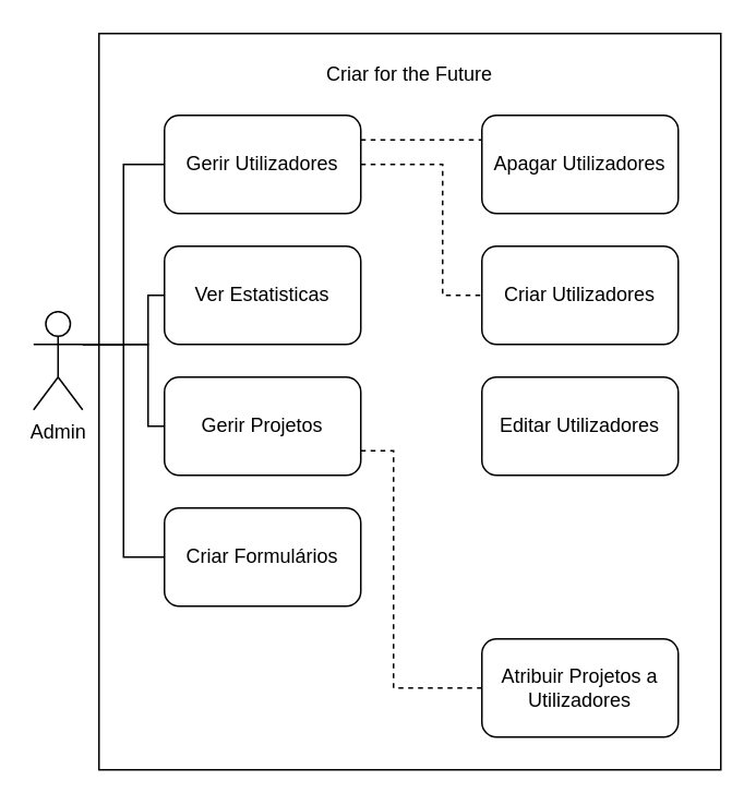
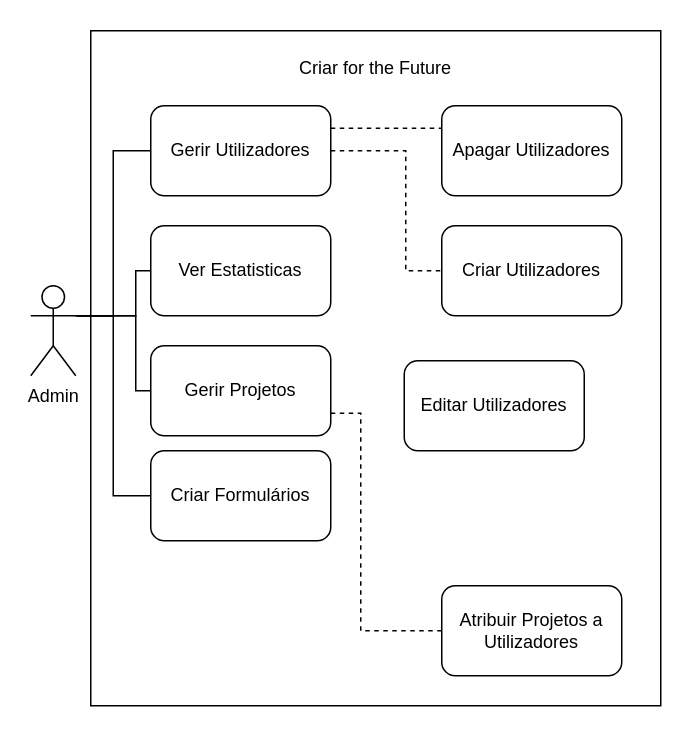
- <mxCell id="12" value="Editar Utilizadores" style="rounded=1;whiteSpace=wrap;html=1;" parent="1" vertex="1"><mxGeometry x="294" y="230" width="120" height="60" as="geometry" /></mxCell>
+ <mxCell id="12" value="Editar Utilizadores" style="rounded=1;whiteSpace=wrap;html=1;" parent="1" vertex="1"><mxGeometry x="269" y="240" width="120" height="60" as="geometry" /></mxCell>
- <mxCell id="18" value="Criar Formulários" style="rounded=1;whiteSpace=wrap;html=1;" parent="1" vertex="1"><mxGeometry x="100" y="310" width="120" height="60" as="geometry" /></mxCell>
+ <mxCell id="18" value="Criar Formulários" style="rounded=1;whiteSpace=wrap;html=1;" parent="1" vertex="1"><mxGeometry x="100" y="300" width="120" height="60" as="geometry" /></mxCell>
